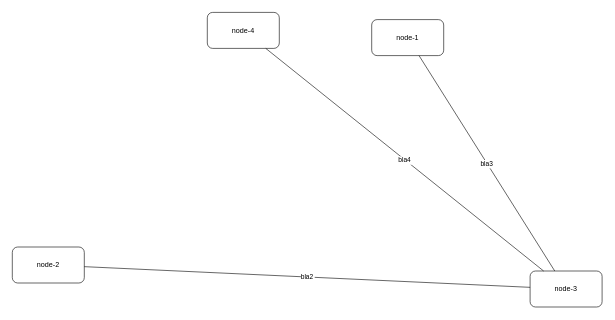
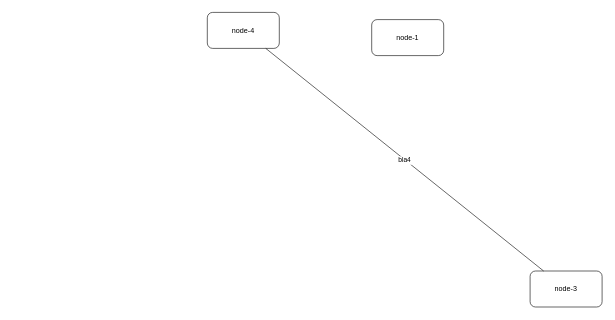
- <mxCell id="6" value="bla3" edge="1" parent="1" source="4" style="endArrow=none;" target="2"><mxGeometry as="geometry" relative="1" /></mxCell>
- <mxCell id="3" value="node-2" parent="1" style="rounded=1;whiteSpace=wrap;html=1;" vertex="1"><mxGeometry as="geometry" height="60" width="120" x="20" y="411" /></mxCell>
- <mxCell id="5" value="bla2" edge="1" parent="1" source="3" style="endArrow=none;" target="4"><mxGeometry as="geometry" relative="1" /></mxCell>
